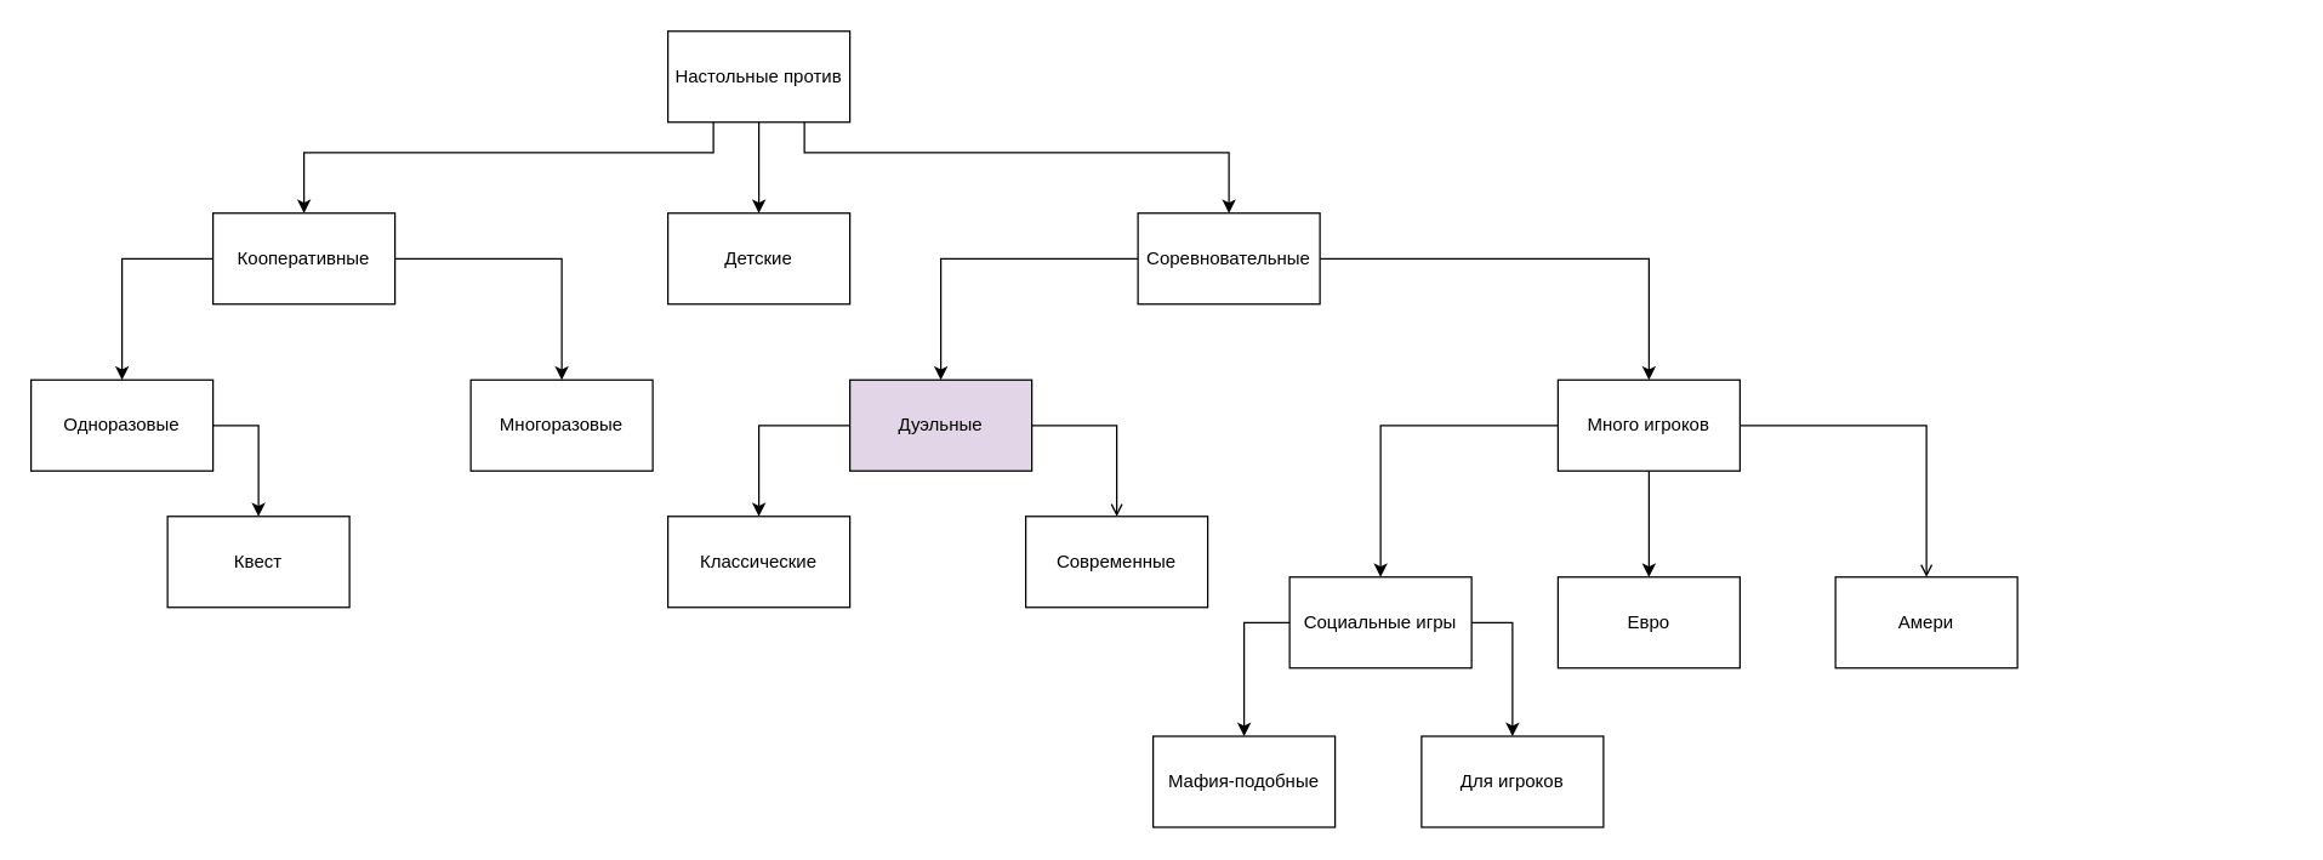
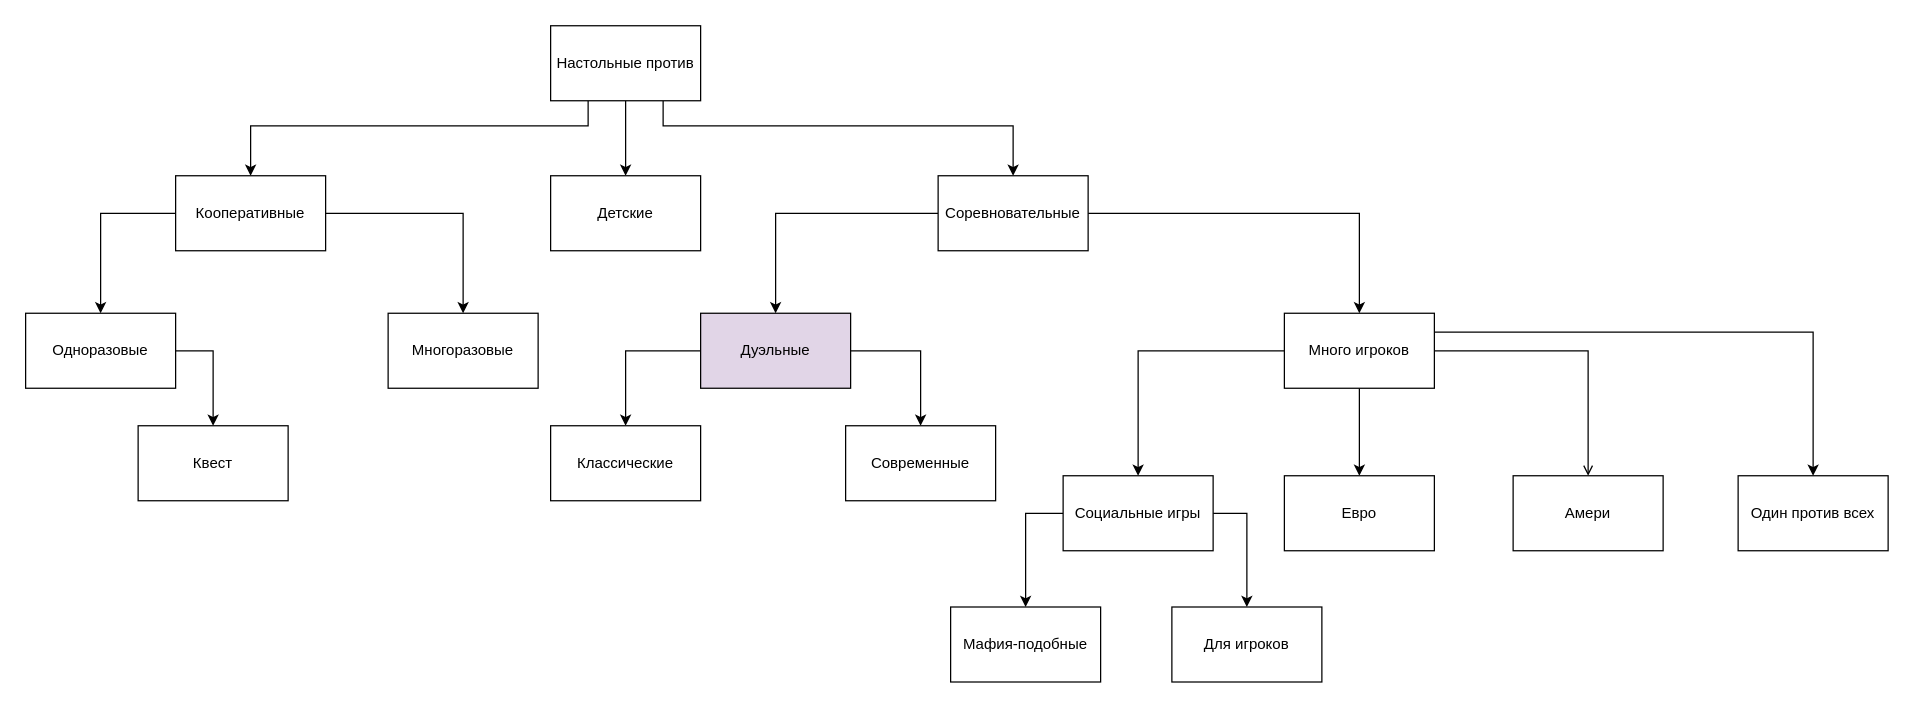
+ <mxCell id="18" style="edgeStyle=orthogonalEdgeStyle;rounded=0;orthogonalLoop=1;jettySize=auto;html=1;exitX=1;exitY=0.25;exitDx=0;exitDy=0;entryX=0.5;entryY=0;entryDx=0;entryDy=0;" edge="1" parent="1" source="19" target="28"><mxGeometry relative="1" as="geometry" /></mxCell>
- <mxCell id="13" style="edgeStyle=orthogonalEdgeStyle;rounded=0;orthogonalLoop=1;jettySize=auto;html=1;exitX=1;exitY=0.5;exitDx=0;exitDy=0;entryX=0.5;entryY=0;entryDx=0;entryDy=0;endArrow=open;" parent="1" source="14" target="34" edge="1"><mxGeometry relative="1" as="geometry" /></mxCell>
+ <mxCell id="13" style="edgeStyle=orthogonalEdgeStyle;rounded=0;orthogonalLoop=1;jettySize=auto;html=1;exitX=1;exitY=0.5;exitDx=0;exitDy=0;entryX=0.5;entryY=0;entryDx=0;entryDy=0;" parent="1" source="14" target="34" edge="1"><mxGeometry relative="1" as="geometry" /></mxCell>
+ <mxCell id="28" value="Один против всех" style="rounded=0;whiteSpace=wrap;html=1;" parent="1" vertex="1"><mxGeometry x="1390" y="380" width="120" height="60" as="geometry" /></mxCell>
